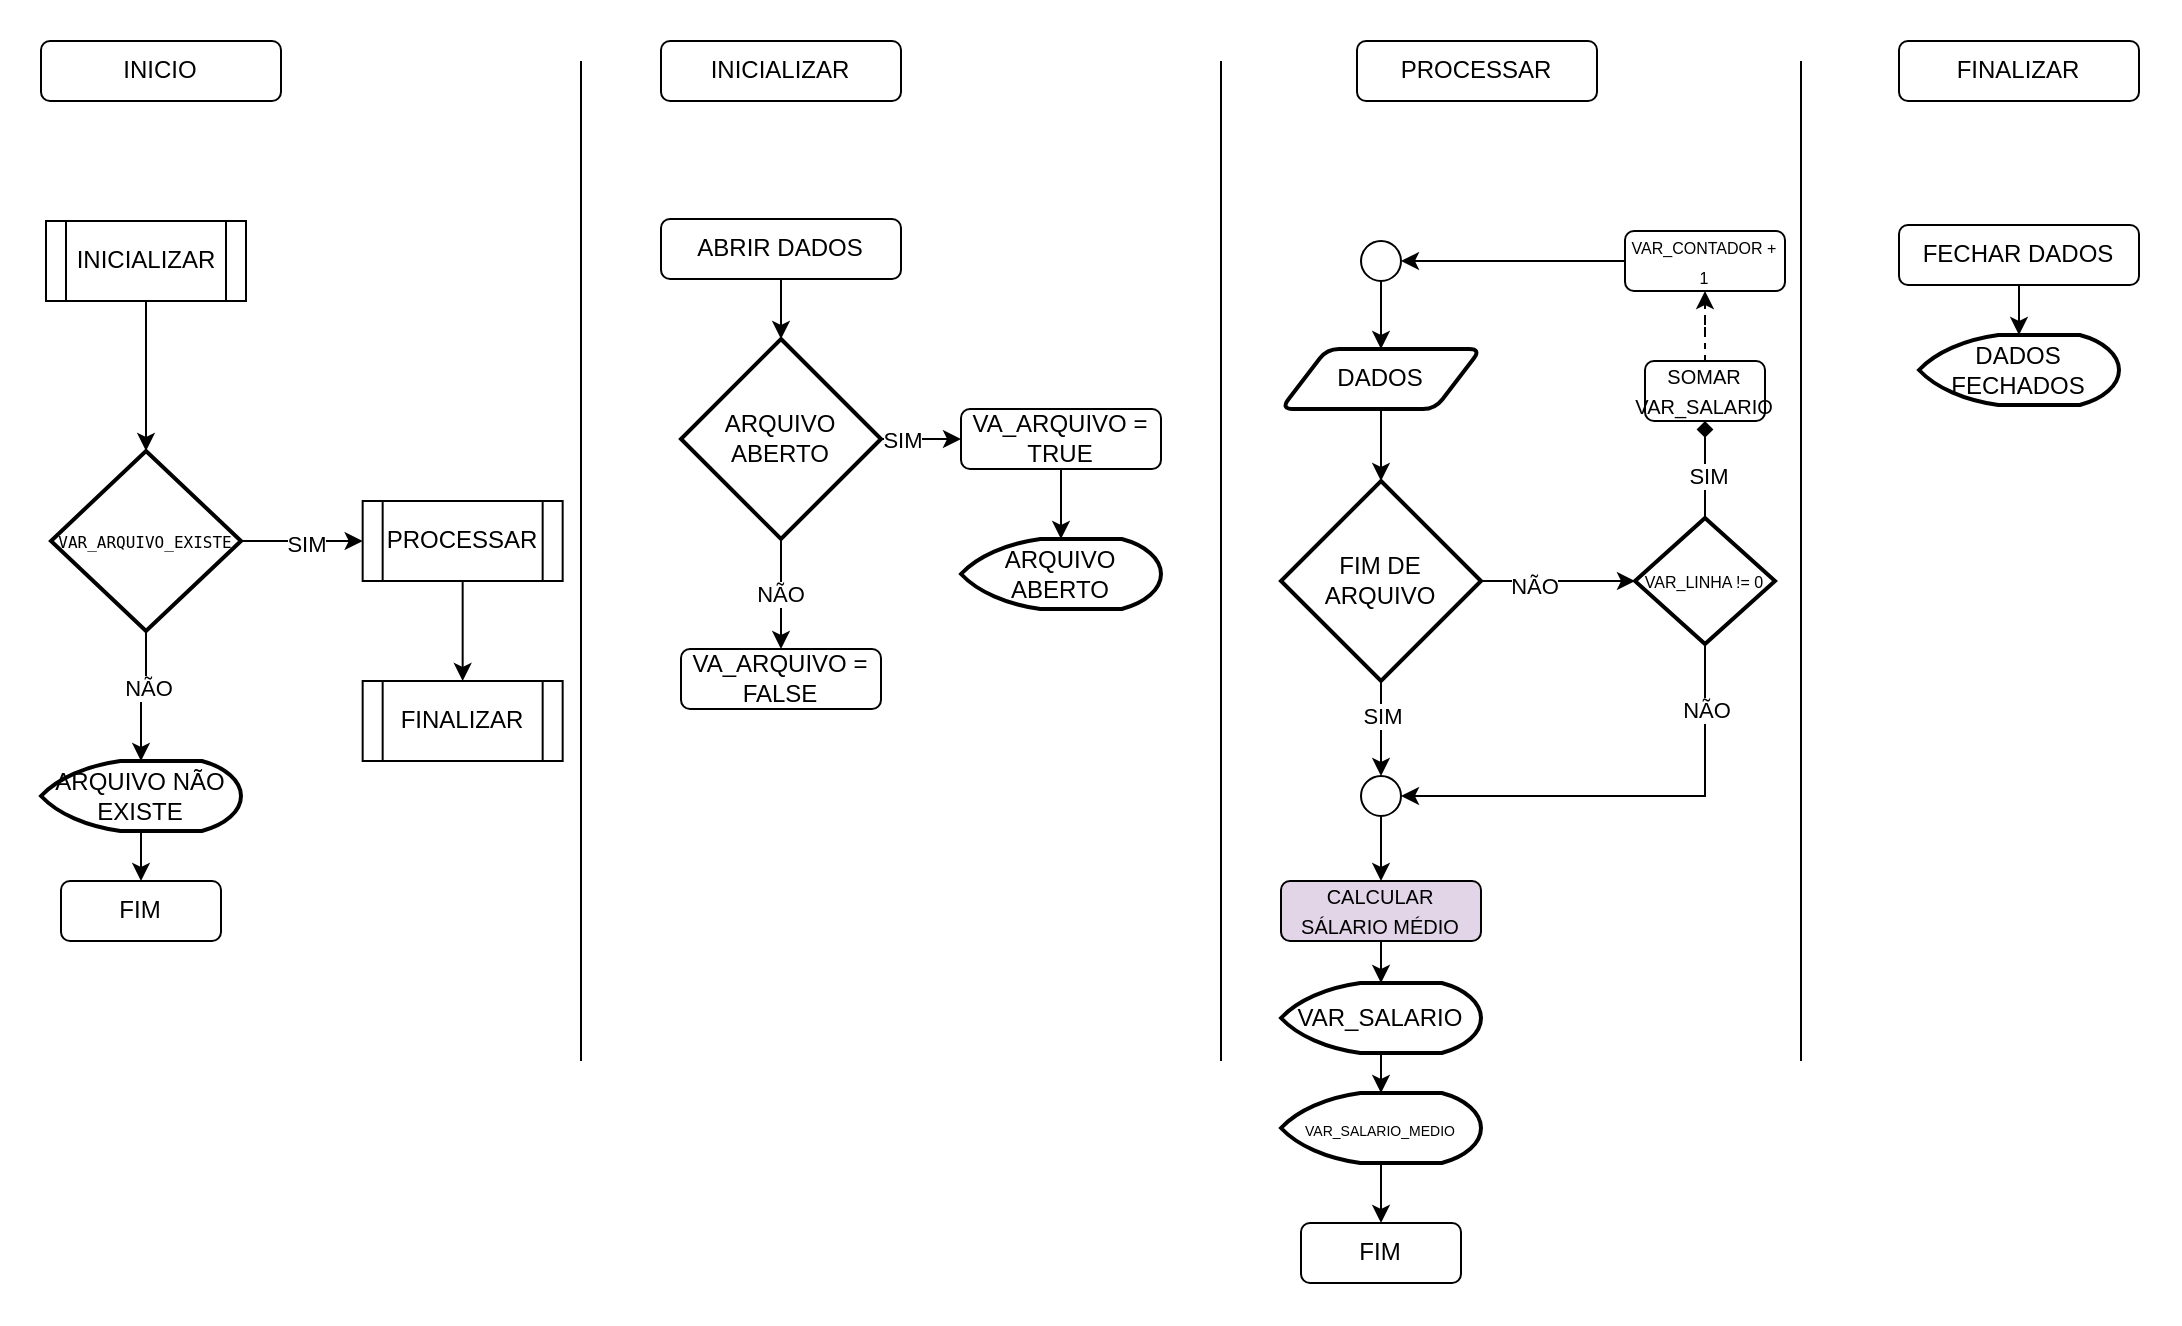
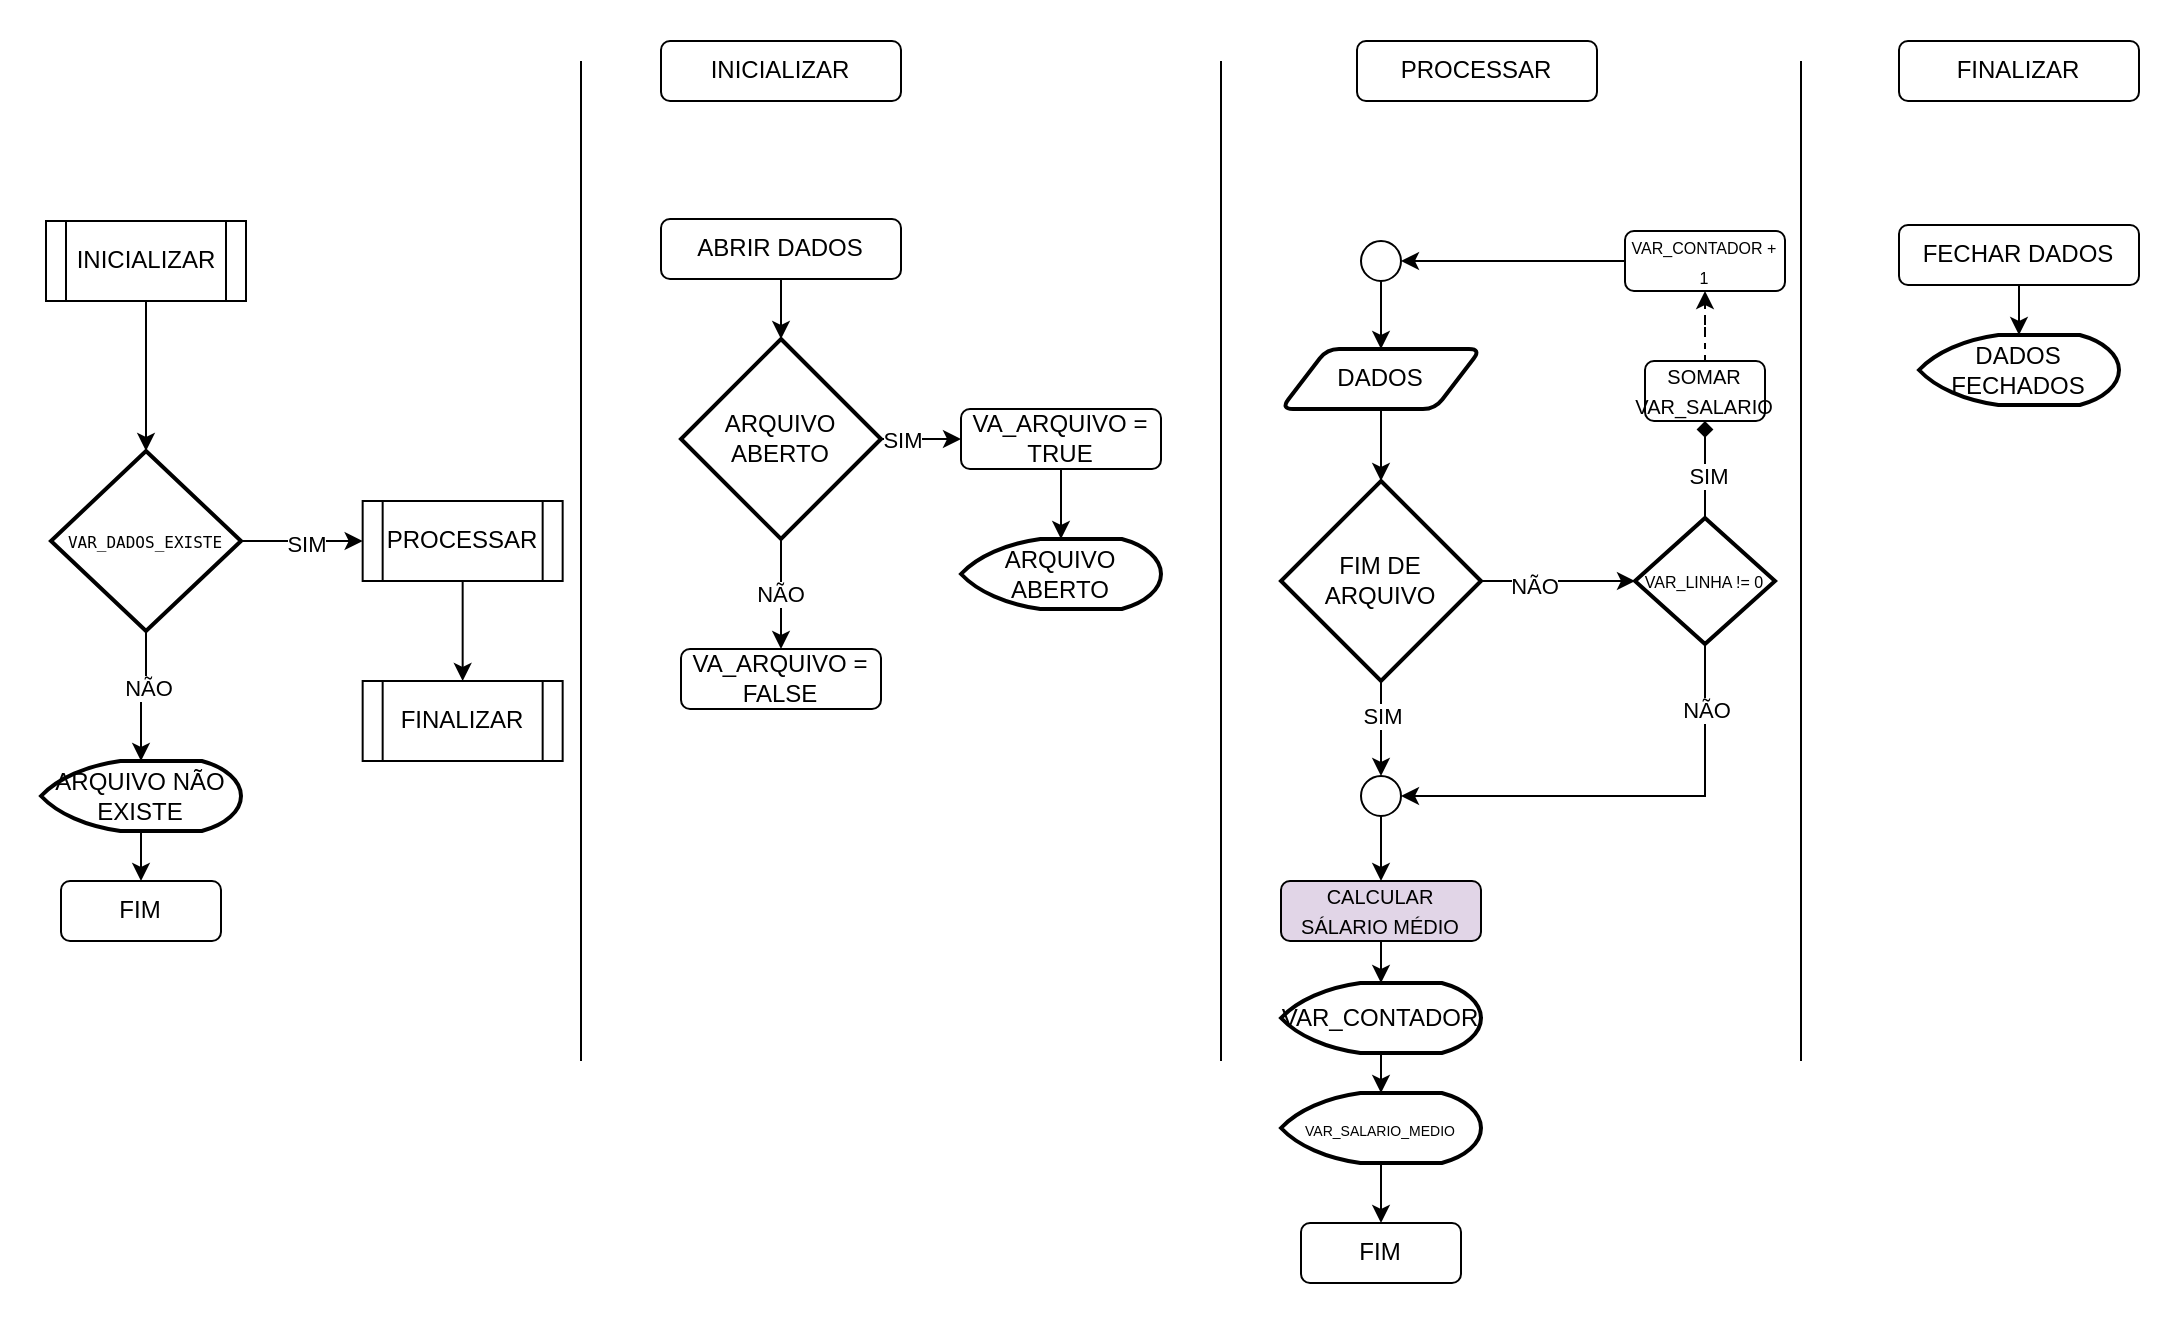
- <mxCell id="2" value="INICIO" style="rounded=1;whiteSpace=wrap;html=1;" parent="1" vertex="1"><mxGeometry x="20" y="20" width="120" height="30" as="geometry" /></mxCell>
- <mxCell id="11" value="&lt;pre&gt;&lt;font style=&quot;font-size: 8px;&quot;&gt;VAR_ARQUIVO_EXISTE&lt;/font&gt;&lt;/pre&gt;" style="strokeWidth=2;html=1;shape=mxgraph.flowchart.decision;whiteSpace=wrap;" parent="1" vertex="1"><mxGeometry x="25" y="225" width="95" height="90" as="geometry" /></mxCell>
+ <mxCell id="11" value="&lt;pre&gt;&lt;font style=&quot;font-size: 8px;&quot;&gt;VAR_DADOS_EXISTE&lt;/font&gt;&lt;/pre&gt;" style="strokeWidth=2;html=1;shape=mxgraph.flowchart.decision;whiteSpace=wrap;" parent="1" vertex="1"><mxGeometry x="25" y="225" width="95" height="90" as="geometry" /></mxCell>
- <mxCell id="51" value="VAR_SALARIO" style="strokeWidth=2;html=1;shape=mxgraph.flowchart.display;whiteSpace=wrap;" vertex="1" parent="1"><mxGeometry x="640" y="491" width="100" height="35" as="geometry" /></mxCell>
+ <mxCell id="51" value="VAR_CONTADOR" style="strokeWidth=2;html=1;shape=mxgraph.flowchart.display;whiteSpace=wrap;" vertex="1" parent="1"><mxGeometry x="640" y="491" width="100" height="35" as="geometry" /></mxCell>
